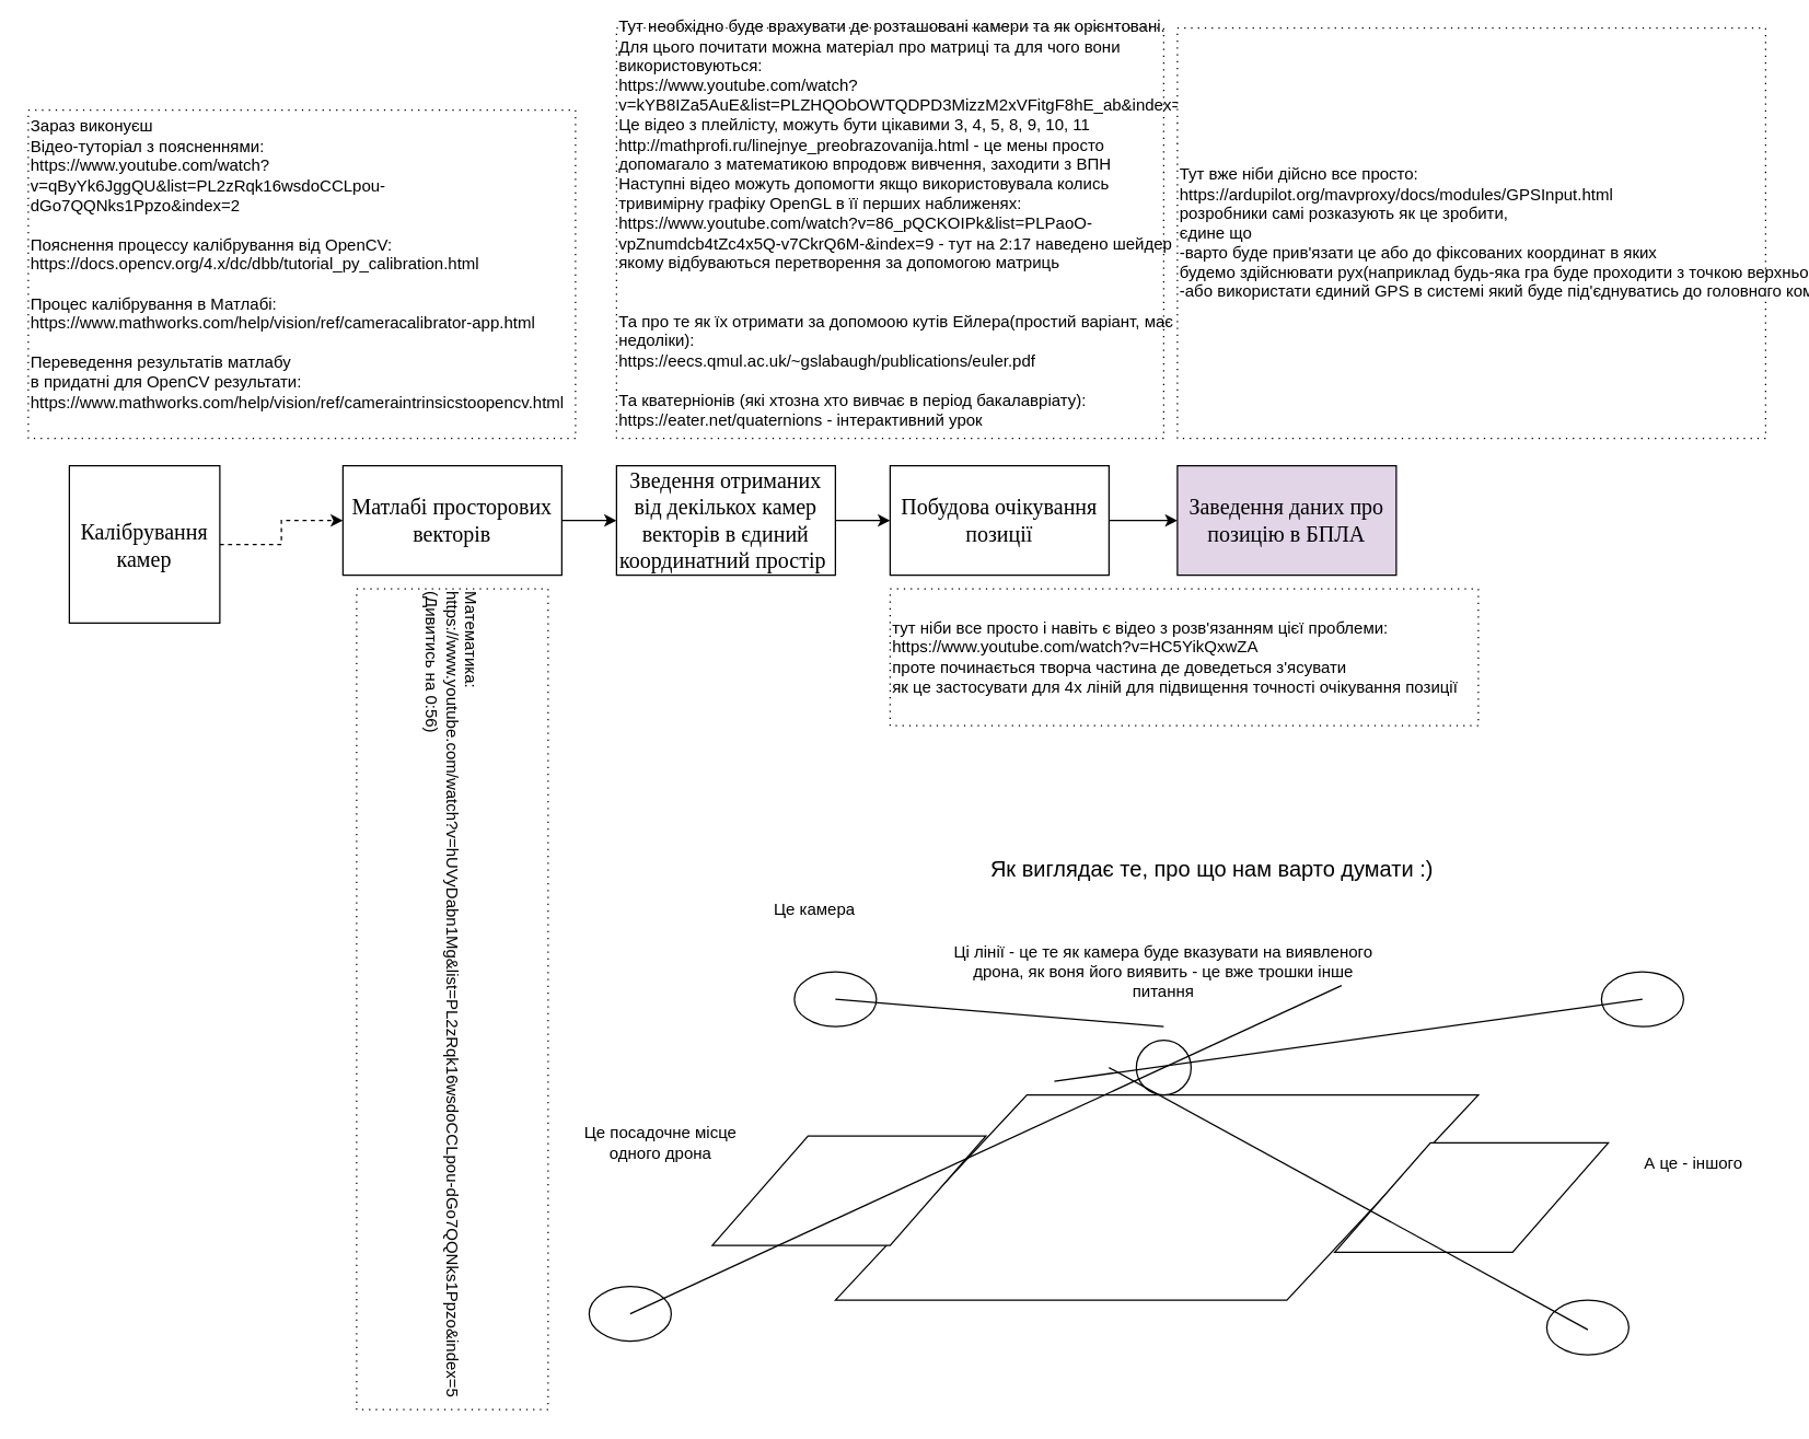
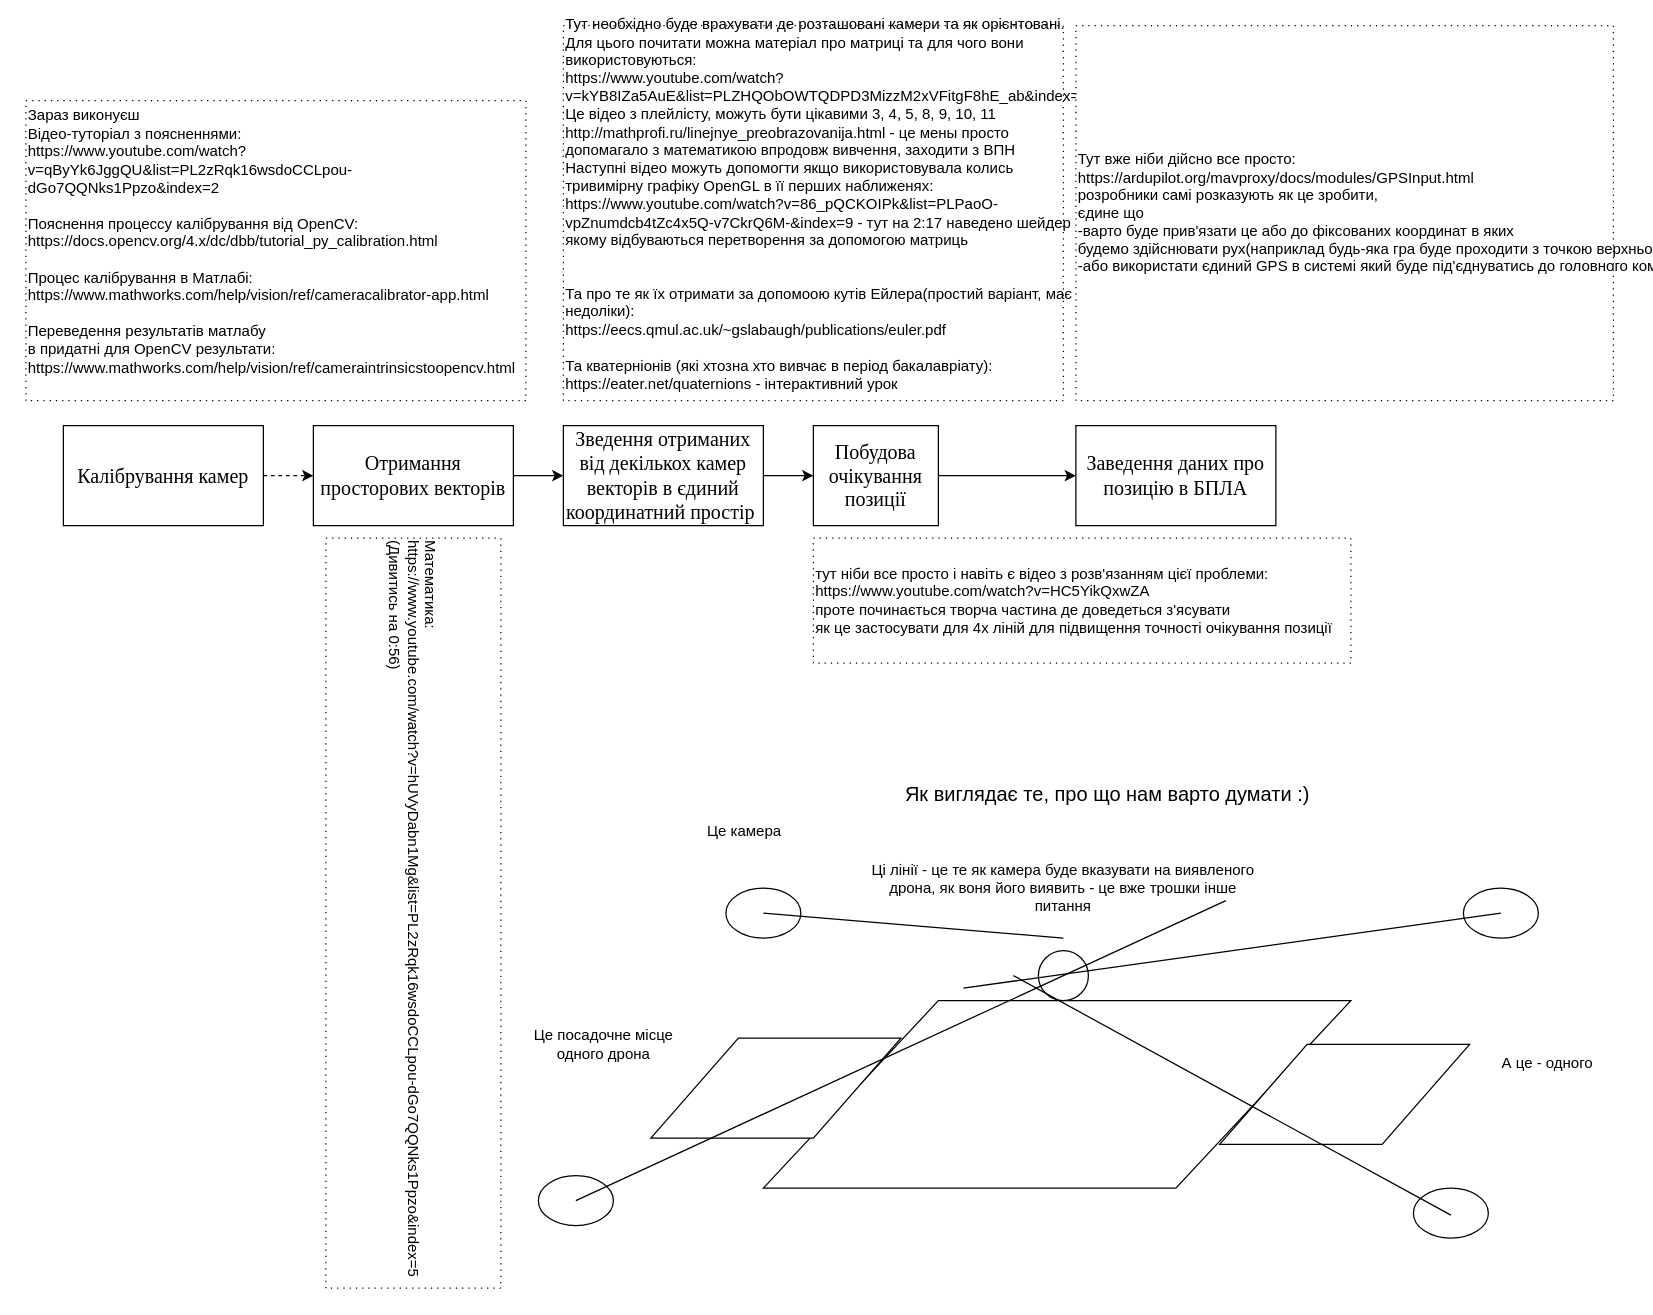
- <mxCell id="5" value="&lt;font size=&quot;3&quot; face=&quot;Times New Roman&quot;&gt;Матлабі просторових векторів&lt;/font&gt;" style="rounded=0;whiteSpace=wrap;html=1;" parent="1" vertex="1"><mxGeometry x="250" y="340" width="160" height="80" as="geometry" /></mxCell>
+ <mxCell id="5" value="&lt;font size=&quot;3&quot; face=&quot;Times New Roman&quot;&gt;Отримання просторових векторів&lt;/font&gt;" style="rounded=0;whiteSpace=wrap;html=1;" parent="1" vertex="1"><mxGeometry x="250" y="340" width="160" height="80" as="geometry" /></mxCell>
- <mxCell id="9" value="&lt;font size=&quot;3&quot; face=&quot;Times New Roman&quot;&gt;Побудова очікування позиції&lt;/font&gt;" style="rounded=0;whiteSpace=wrap;html=1;" parent="1" vertex="1"><mxGeometry x="650" y="340" width="160" height="80" as="geometry" /></mxCell>
+ <mxCell id="9" value="&lt;font size=&quot;3&quot; face=&quot;Times New Roman&quot;&gt;Побудова очікування позиції&lt;/font&gt;" style="rounded=0;whiteSpace=wrap;html=1;" parent="1" vertex="1"><mxGeometry x="650" y="340" width="100" height="80" as="geometry" /></mxCell>
- <mxCell id="10" value="&lt;font size=&quot;3&quot; face=&quot;Times New Roman&quot;&gt;Заведення даних про позицію в БПЛА&lt;/font&gt;" style="rounded=0;whiteSpace=wrap;html=1;fillColor=#e1d5e7;" parent="1" vertex="1"><mxGeometry x="860" y="340" width="160" height="80" as="geometry" /></mxCell>
+ <mxCell id="10" value="&lt;font size=&quot;3&quot; face=&quot;Times New Roman&quot;&gt;Заведення даних про позицію в БПЛА&lt;/font&gt;" style="rounded=0;whiteSpace=wrap;html=1;" parent="1" vertex="1"><mxGeometry x="860" y="340" width="160" height="80" as="geometry" /></mxCell>
- <mxCell id="3" value="&lt;font size=&quot;3&quot; face=&quot;Times New Roman&quot;&gt;Калібрування камер&lt;/font&gt;" style="rounded=0;whiteSpace=wrap;html=1;" parent="1" vertex="1"><mxGeometry x="50" y="340" width="110" height="115" as="geometry" /></mxCell>
+ <mxCell id="3" value="&lt;font size=&quot;3&quot; face=&quot;Times New Roman&quot;&gt;Калібрування камер&lt;/font&gt;" style="rounded=0;whiteSpace=wrap;html=1;" parent="1" vertex="1"><mxGeometry x="50" y="340" width="160" height="80" as="geometry" /></mxCell>
- <mxCell id="31" value="А це - іншого" style="text;html=1;align=center;verticalAlign=middle;whiteSpace=wrap;rounded=0;" vertex="1" parent="1"><mxGeometry x="1175" y="835" width="125" height="30" as="geometry" /></mxCell>
+ <mxCell id="31" value="А це - одного" style="text;html=1;align=center;verticalAlign=middle;whiteSpace=wrap;rounded=0;" vertex="1" parent="1"><mxGeometry x="1175" y="835" width="125" height="30" as="geometry" /></mxCell>
